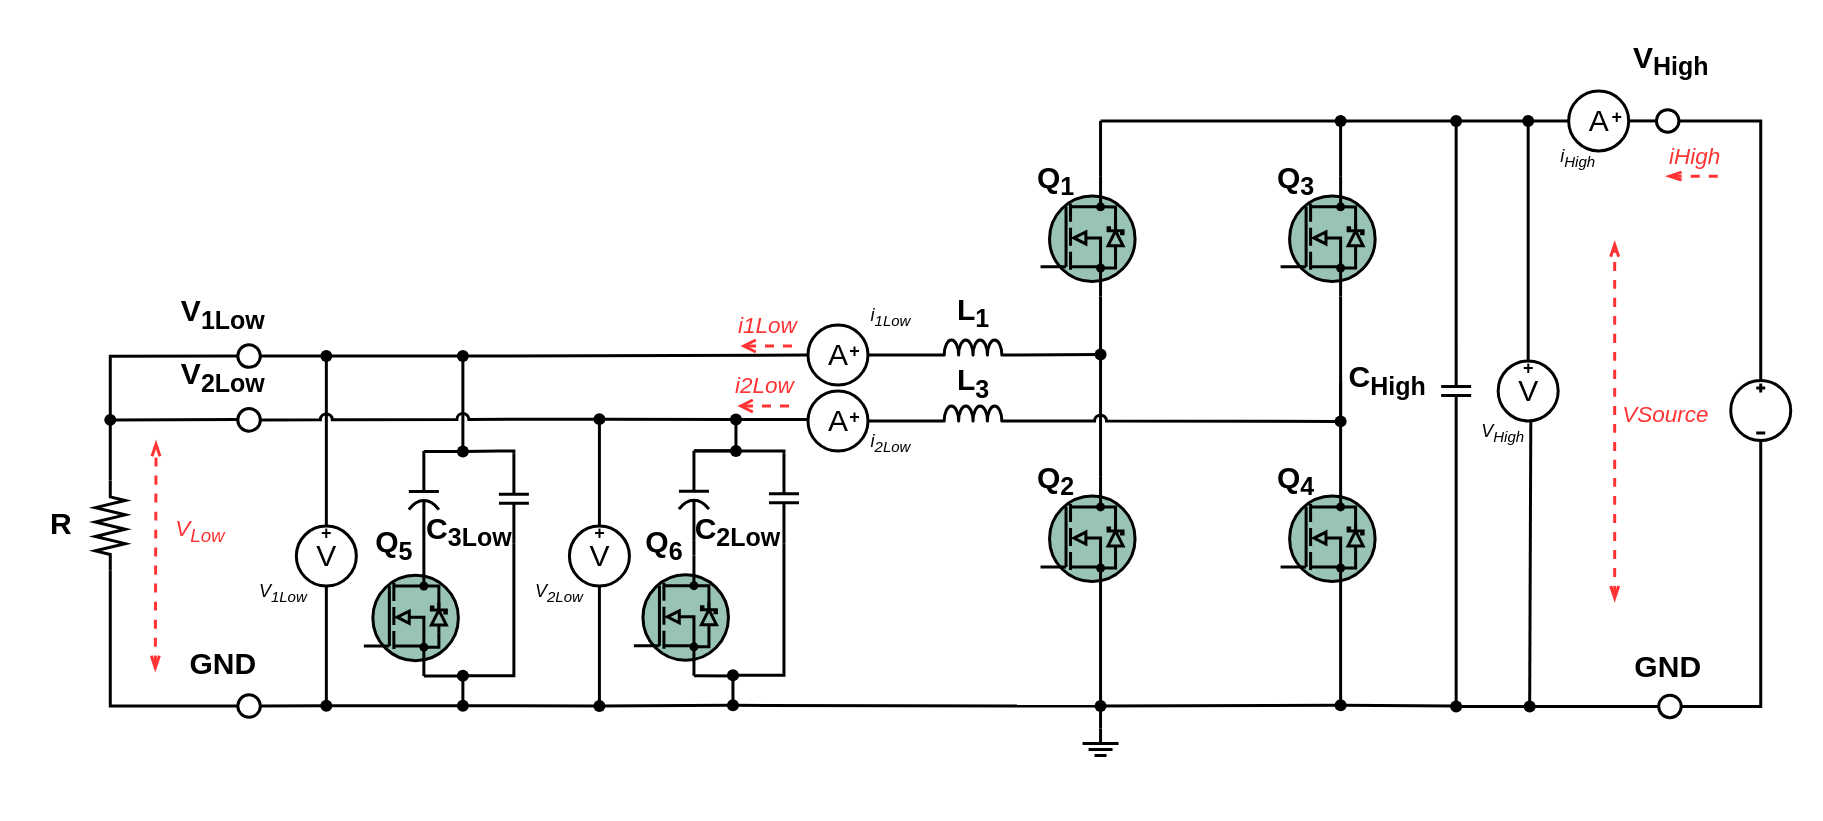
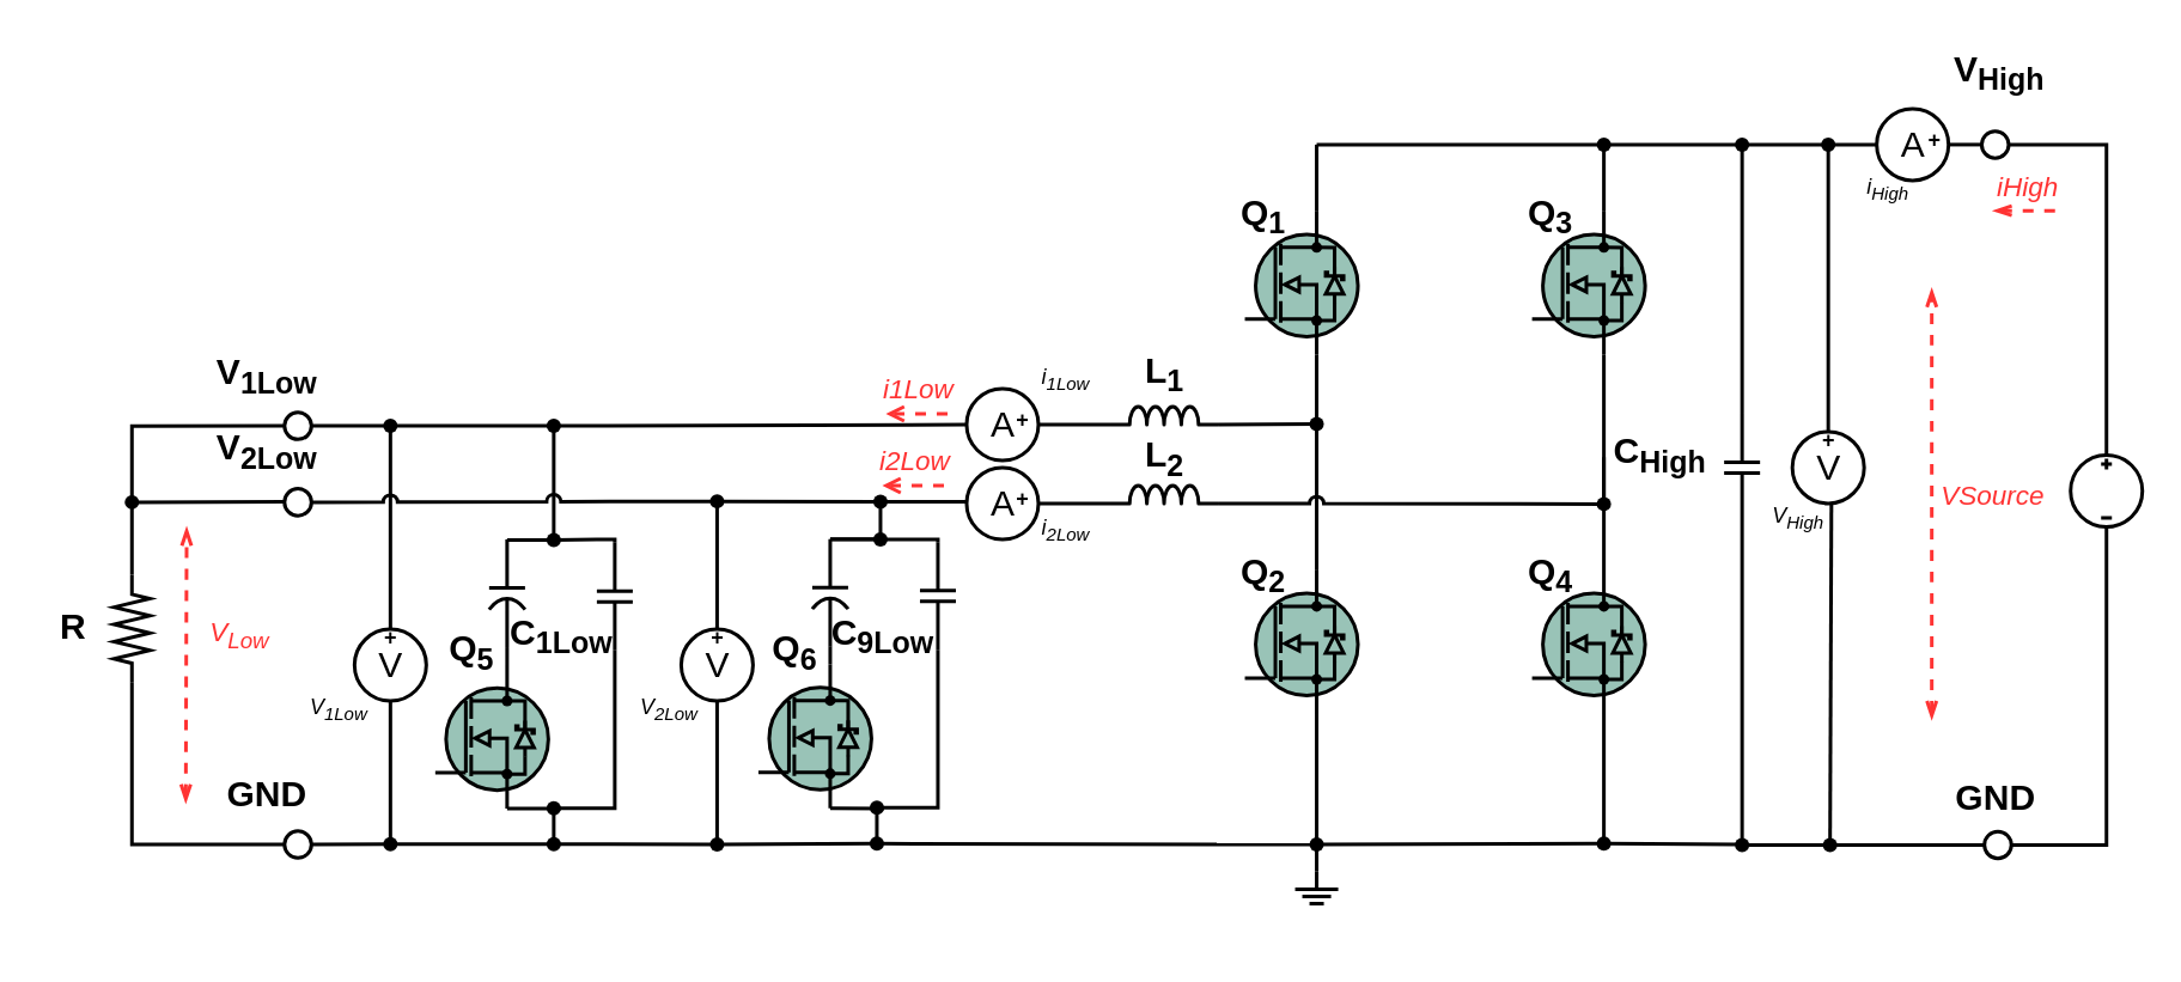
- <mxCell id="8" value="L&lt;sub&gt;3&lt;/sub&gt;" style="text;html=1;align=center;verticalAlign=middle;resizable=0;points=[];autosize=1;strokeColor=none;fillColor=none;fontSize=20;fontStyle=1;rounded=0;strokeWidth=2;" vertex="1" parent="2"><mxGeometry x="608" y="215.25" width="40" height="40" as="geometry" /></mxCell>
+ <mxCell id="8" value="L&lt;sub&gt;2&lt;/sub&gt;" style="text;html=1;align=center;verticalAlign=middle;resizable=0;points=[];autosize=1;strokeColor=none;fillColor=none;fontSize=20;fontStyle=1;rounded=0;strokeWidth=2;" vertex="1" parent="2"><mxGeometry x="608" y="215.25" width="40" height="40" as="geometry" /></mxCell>
- <mxCell id="6" value="C&lt;sub&gt;3Low&lt;/sub&gt;" style="text;html=1;align=center;verticalAlign=middle;resizable=0;points=[];autosize=1;strokeColor=none;fillColor=none;fontSize=20;fontStyle=1;rounded=0;strokeWidth=2;" vertex="1" parent="2"><mxGeometry x="252" y="314.0" width="80" height="40" as="geometry" /></mxCell>
+ <mxCell id="6" value="C&lt;sub&gt;1Low&lt;/sub&gt;" style="text;html=1;align=center;verticalAlign=middle;resizable=0;points=[];autosize=1;strokeColor=none;fillColor=none;fontSize=20;fontStyle=1;rounded=0;strokeWidth=2;" vertex="1" parent="2"><mxGeometry x="252" y="314.0" width="80" height="40" as="geometry" /></mxCell>
- <mxCell id="124" value="C&lt;sub&gt;2Low&lt;/sub&gt;" style="text;html=1;align=center;verticalAlign=middle;resizable=0;points=[];autosize=1;strokeColor=none;fillColor=none;fontSize=20;fontStyle=1;rounded=0;strokeWidth=2;" vertex="1" parent="2"><mxGeometry x="431" y="314.0" width="80" height="40" as="geometry" /></mxCell>
+ <mxCell id="124" value="C&lt;sub&gt;9Low&lt;/sub&gt;" style="text;html=1;align=center;verticalAlign=middle;resizable=0;points=[];autosize=1;strokeColor=none;fillColor=none;fontSize=20;fontStyle=1;rounded=0;strokeWidth=2;" vertex="1" parent="2"><mxGeometry x="431" y="314.0" width="80" height="40" as="geometry" /></mxCell>
